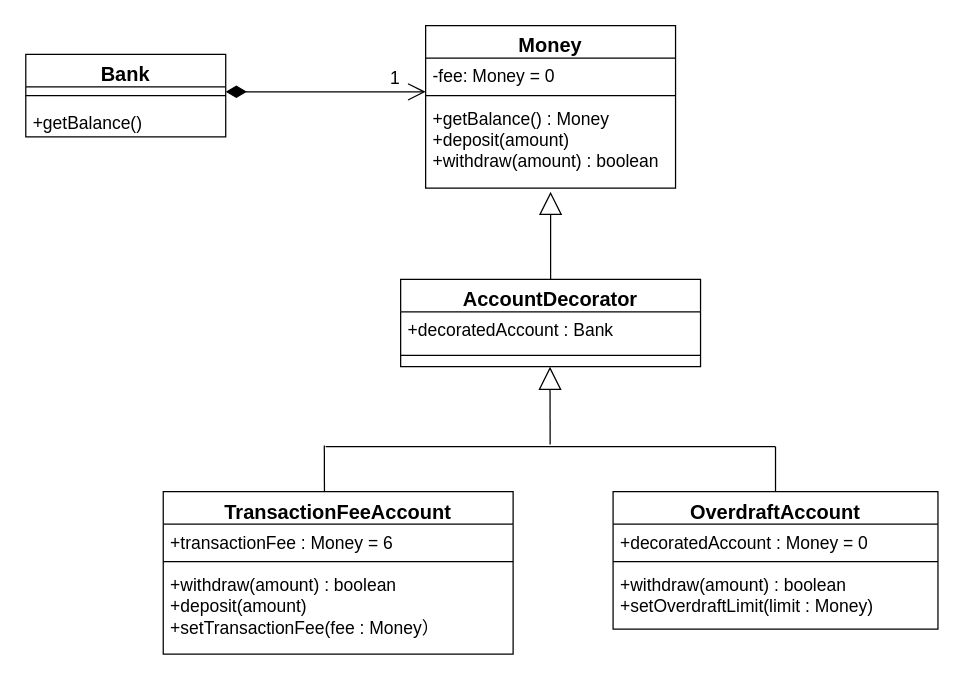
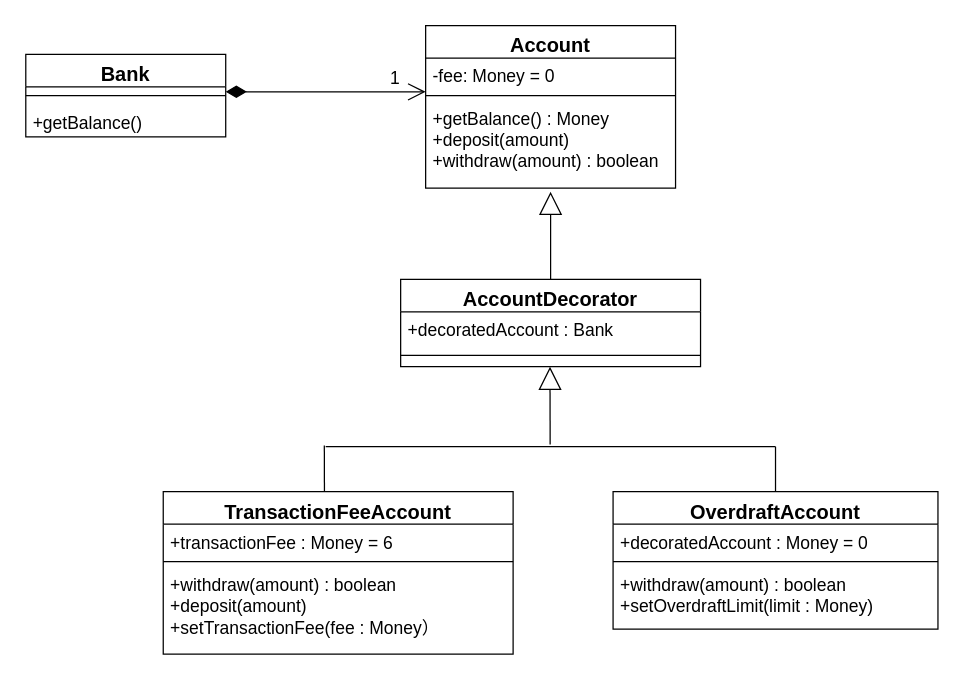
- <mxCell id="6" value="Money" style="swimlane;fontStyle=1;align=center;verticalAlign=top;childLayout=stackLayout;horizontal=1;startSize=26;horizontalStack=0;resizeParent=1;resizeParentMax=0;resizeLast=0;collapsible=1;marginBottom=0;fontSize=16;" vertex="1" parent="1"><mxGeometry x="340" y="20" width="200" height="130" as="geometry" /></mxCell>
+ <mxCell id="6" value="Account" style="swimlane;fontStyle=1;align=center;verticalAlign=top;childLayout=stackLayout;horizontal=1;startSize=26;horizontalStack=0;resizeParent=1;resizeParentMax=0;resizeLast=0;collapsible=1;marginBottom=0;fontSize=16;" vertex="1" parent="1"><mxGeometry x="340" y="20" width="200" height="130" as="geometry" /></mxCell>
